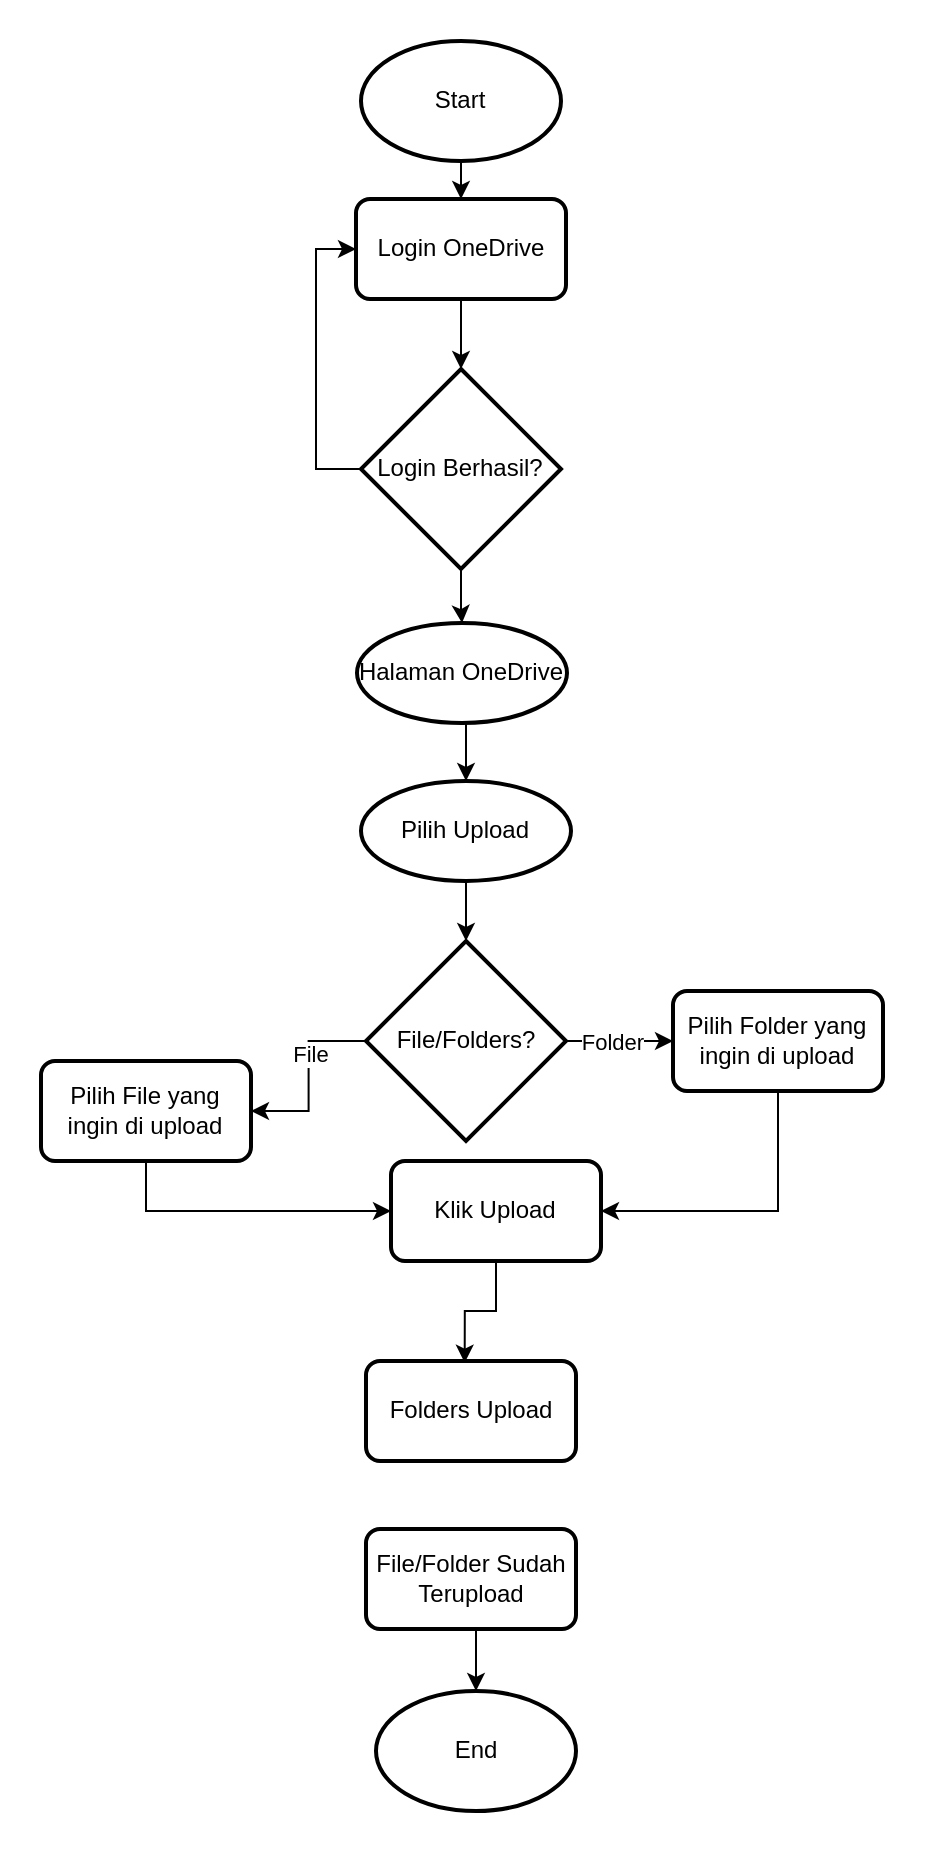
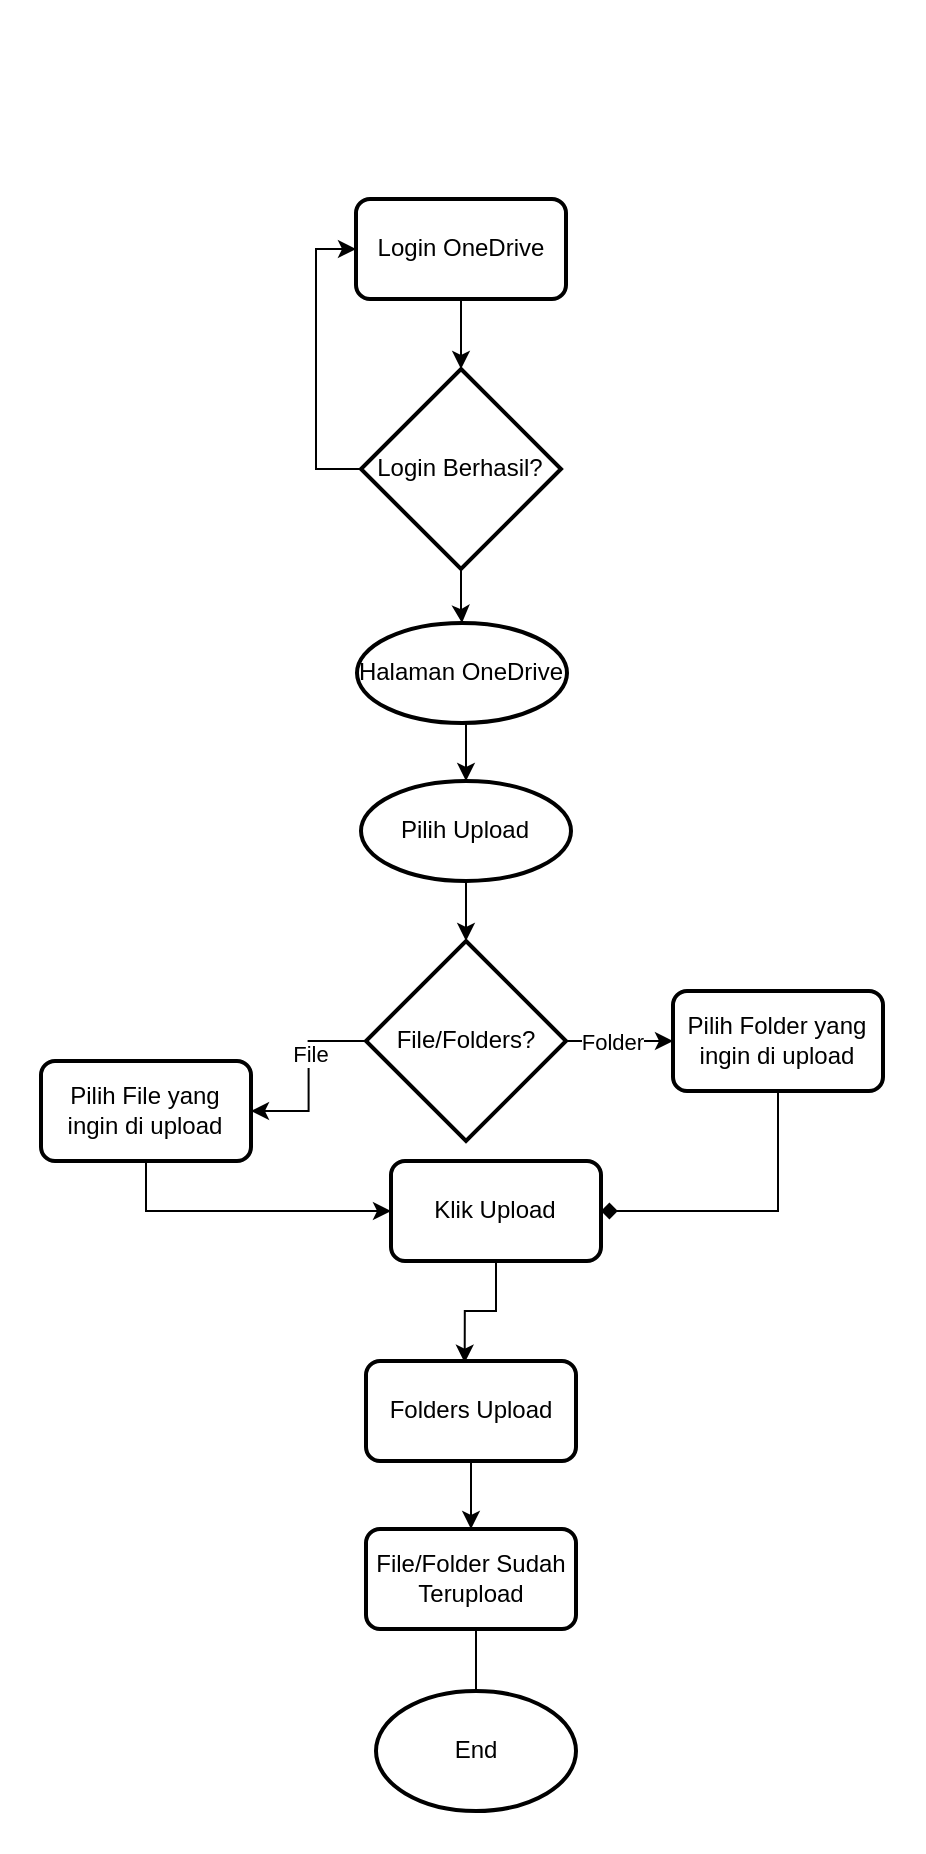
- <mxCell id="3" value="Start" style="strokeWidth=2;html=1;shape=mxgraph.flowchart.start_1;whiteSpace=wrap;" vertex="1" parent="1"><mxGeometry x="180" y="20" width="100" height="60" as="geometry" /></mxCell>
- <mxCell id="2" style="edgeStyle=orthogonalEdgeStyle;rounded=0;orthogonalLoop=1;jettySize=auto;html=1;exitX=0.5;exitY=1;exitDx=0;exitDy=0;exitPerimeter=0;" edge="1" parent="1" source="3" target="5"><mxGeometry relative="1" as="geometry" /></mxCell>
- <mxCell id="18" style="edgeStyle=orthogonalEdgeStyle;rounded=0;orthogonalLoop=1;jettySize=auto;html=1;exitX=0.5;exitY=1;exitDx=0;exitDy=0;entryX=1;entryY=0.5;entryDx=0;entryDy=0;" edge="1" parent="1" source="19" target="23"><mxGeometry relative="1" as="geometry" /></mxCell>
+ <mxCell id="18" style="edgeStyle=orthogonalEdgeStyle;rounded=0;orthogonalLoop=1;jettySize=auto;html=1;exitX=0.5;exitY=1;exitDx=0;exitDy=0;entryX=1;entryY=0.5;entryDx=0;entryDy=0;endArrow=diamond;" edge="1" parent="1" source="19" target="23"><mxGeometry relative="1" as="geometry" /></mxCell>
+ <mxCell id="24" style="edgeStyle=orthogonalEdgeStyle;rounded=0;orthogonalLoop=1;jettySize=auto;html=1;exitX=0.5;exitY=1;exitDx=0;exitDy=0;entryX=0.5;entryY=0;entryDx=0;entryDy=0;" edge="1" parent="1" source="25" target="27"><mxGeometry relative="1" as="geometry" /></mxCell>
- <mxCell id="26" style="edgeStyle=orthogonalEdgeStyle;rounded=0;orthogonalLoop=1;jettySize=auto;html=1;exitX=0.5;exitY=1;exitDx=0;exitDy=0;entryX=0.5;entryY=0;entryDx=0;entryDy=0;entryPerimeter=0;" edge="1" parent="1" source="27" target="28"><mxGeometry relative="1" as="geometry" /></mxCell>
+ <mxCell id="26" style="edgeStyle=orthogonalEdgeStyle;rounded=0;orthogonalLoop=1;jettySize=auto;html=1;exitX=0.5;exitY=1;exitDx=0;exitDy=0;entryX=0.5;entryY=0;entryDx=0;entryDy=0;entryPerimeter=0;endArrow=none;" edge="1" parent="1" source="27" target="28"><mxGeometry relative="1" as="geometry" /></mxCell>
